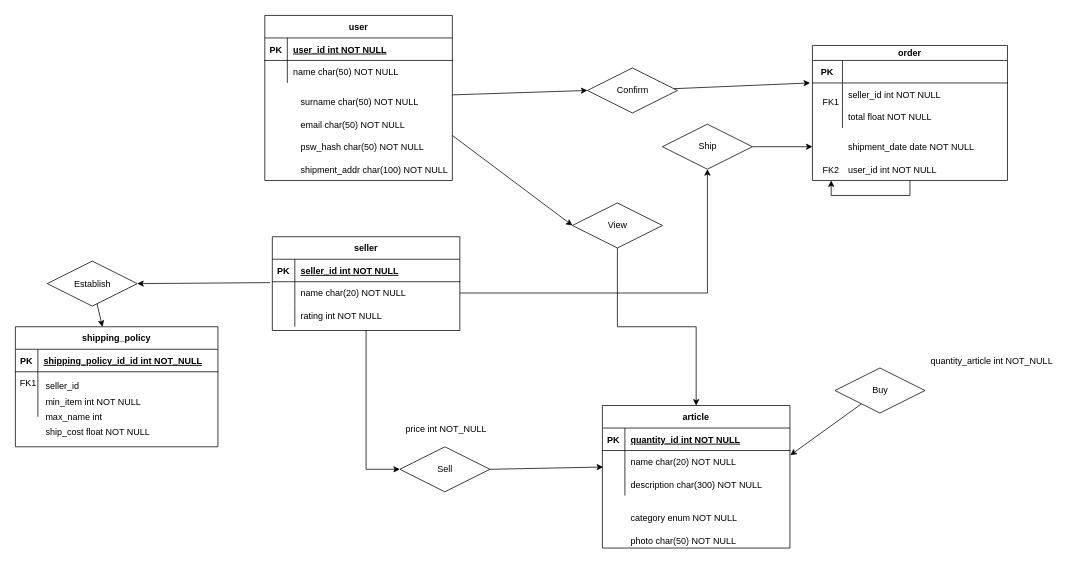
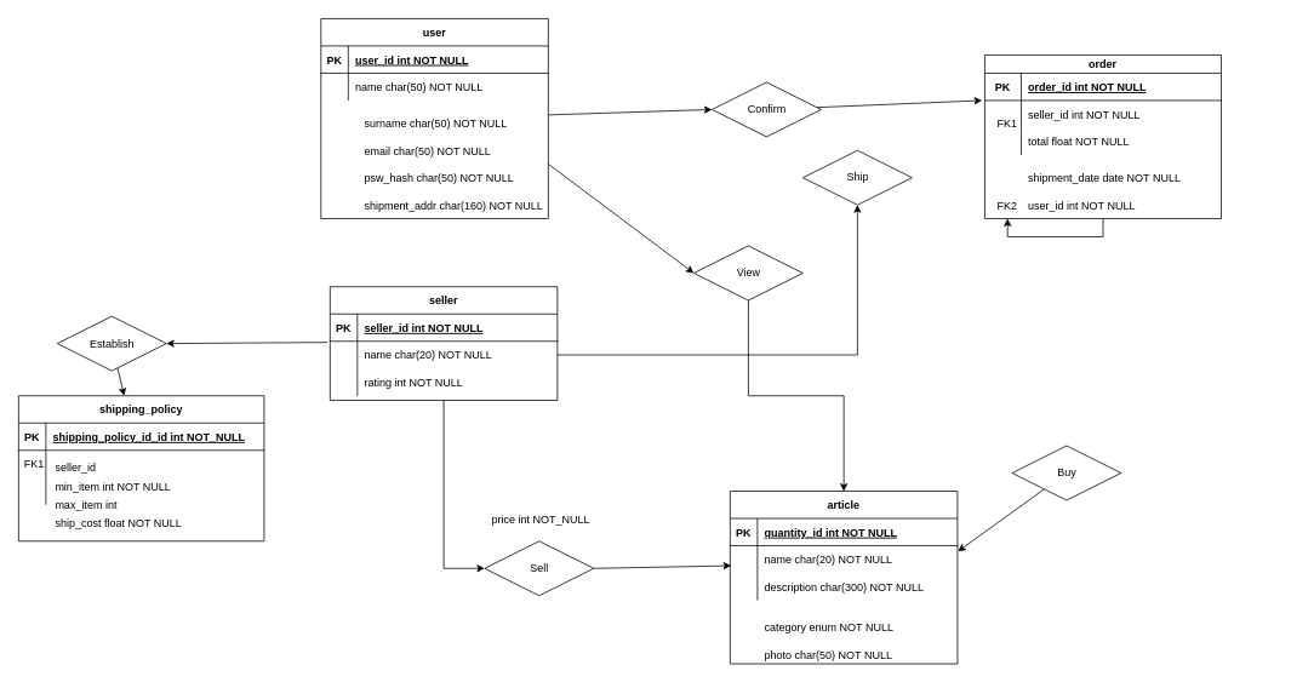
+ <mxCell id="6" value="order_id int NOT NULL " style="shape=partialRectangle;overflow=hidden;connectable=0;fillColor=none;top=0;left=0;bottom=0;right=0;align=left;spacingLeft=6;fontStyle=5;" vertex="1" parent="4"><mxGeometry x="40" width="220" height="30" as="geometry" /></mxCell>
- <mxCell id="60" style="edgeStyle=orthogonalEdgeStyle;rounded=0;orthogonalLoop=1;jettySize=auto;html=1;entryX=0;entryY=0.75;entryDx=0;entryDy=0;" edge="1" parent="1" source="61" target="3"><mxGeometry relative="1" as="geometry" /></mxCell>
- <mxCell id="47" value="shipment_addr char(100) NOT NULL" style="shape=partialRectangle;overflow=hidden;connectable=0;fillColor=none;top=0;left=0;bottom=0;right=0;align=left;spacingLeft=6;" vertex="1" parent="1"><mxGeometry x="392.5" y="210" width="220" height="30" as="geometry" /></mxCell>
+ <mxCell id="47" value="shipment_addr char(160) NOT NULL" style="shape=partialRectangle;overflow=hidden;connectable=0;fillColor=none;top=0;left=0;bottom=0;right=0;align=left;spacingLeft=6;" vertex="1" parent="1"><mxGeometry x="392.5" y="210" width="220" height="30" as="geometry" /></mxCell>
- <mxCell id="59" value="quantity_article int NOT_NULL" style="shape=partialRectangle;connectable=0;fillColor=none;top=0;left=0;bottom=0;right=0;align=left;spacingLeft=6;overflow=hidden;" vertex="1" parent="1"><mxGeometry x="1232.5" y="460" width="190" height="40" as="geometry" /></mxCell>
- <mxCell id="76" value="max_name int" style="shape=partialRectangle;overflow=hidden;connectable=0;fillColor=none;top=0;left=0;bottom=0;right=0;align=left;spacingLeft=6;" vertex="1" parent="1"><mxGeometry x="52.5" y="540" width="220" height="30" as="geometry" /></mxCell>
+ <mxCell id="76" value="max_item int" style="shape=partialRectangle;overflow=hidden;connectable=0;fillColor=none;top=0;left=0;bottom=0;right=0;align=left;spacingLeft=6;" vertex="1" parent="1"><mxGeometry x="52.5" y="540" width="220" height="30" as="geometry" /></mxCell>
